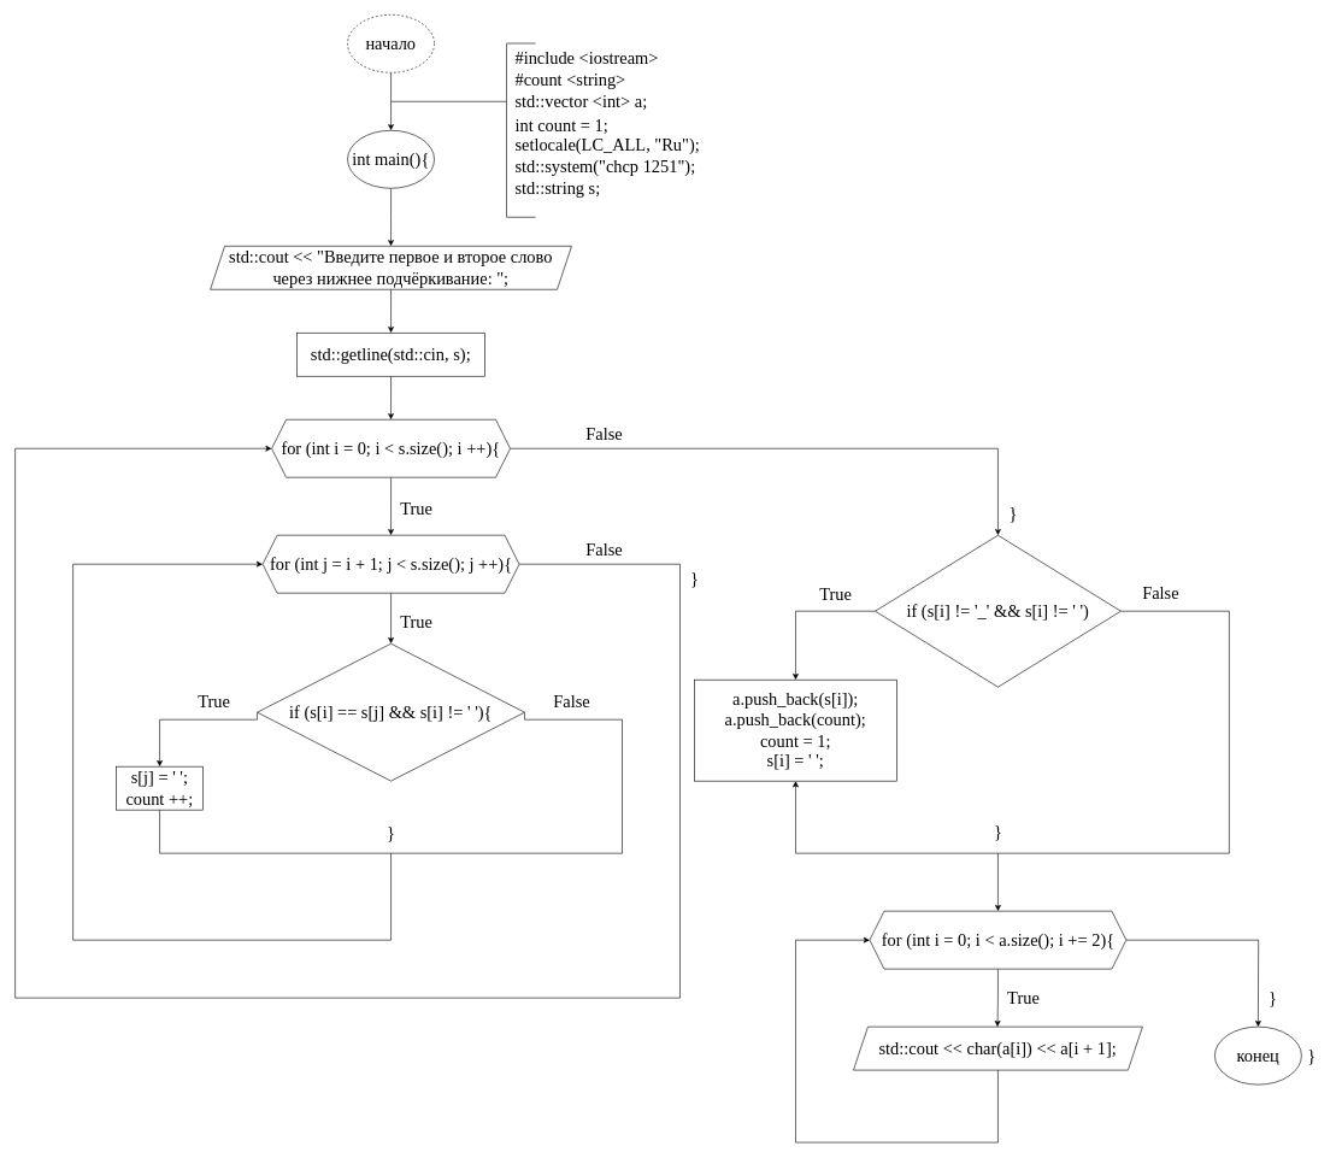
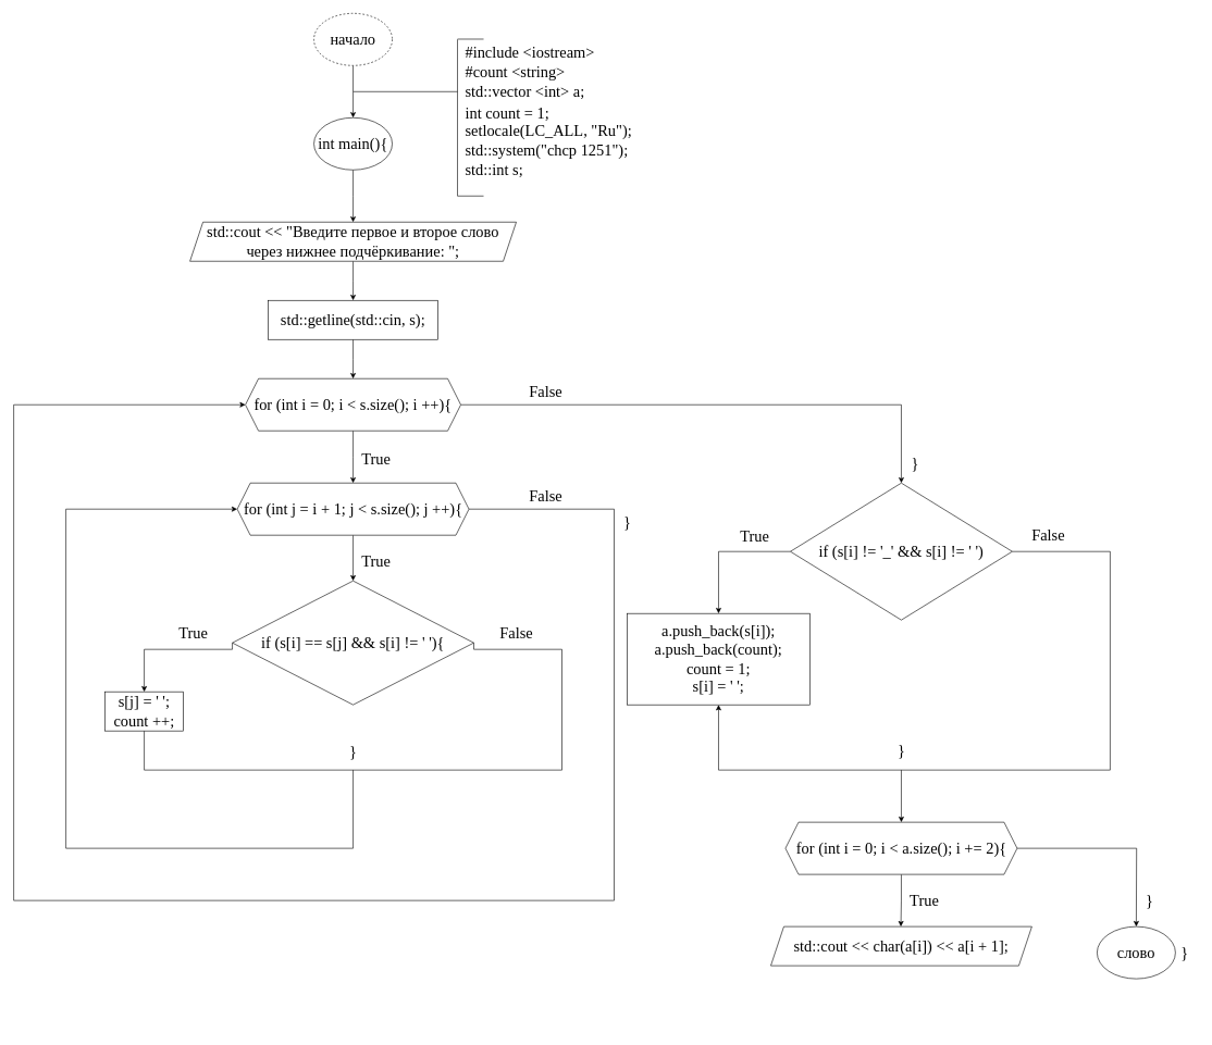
- <mxCell id="16" value="std::string s;" style="text;html=1;align=left;verticalAlign=middle;resizable=0;points=[];autosize=1;strokeColor=none;fillColor=none;fontSize=24;fontFamily=Times New Roman;fontColor=default;" vertex="1" parent="1"><mxGeometry x="710" y="240" width="140" height="40" as="geometry" /></mxCell>
+ <mxCell id="16" value="std::int s;" style="text;html=1;align=left;verticalAlign=middle;resizable=0;points=[];autosize=1;strokeColor=none;fillColor=none;fontSize=24;fontFamily=Times New Roman;fontColor=default;" vertex="1" parent="1"><mxGeometry x="710" y="240" width="140" height="40" as="geometry" /></mxCell>
- <mxCell id="53" style="edgeStyle=orthogonalEdgeStyle;rounded=0;orthogonalLoop=1;jettySize=auto;html=1;exitX=0.5;exitY=1;exitDx=0;exitDy=0;entryX=0;entryY=0.5;entryDx=0;entryDy=0;fontFamily=Times New Roman;fontSize=24;fontColor=default;" edge="1" parent="1" source="54" target="47"><mxGeometry relative="1" as="geometry"><Array as="points"><mxPoint x="1380" y="1580" /><mxPoint x="1100" y="1580" /><mxPoint x="1100" y="1300" /></Array></mxGeometry></mxCell>
- <mxCell id="55" value="конец" style="ellipse;whiteSpace=wrap;html=1;strokeColor=default;align=center;verticalAlign=middle;fontFamily=Times New Roman;fontSize=24;fontColor=default;fillColor=default;" vertex="1" parent="1"><mxGeometry x="1680" y="1420" width="120" height="80" as="geometry" /></mxCell>
+ <mxCell id="55" value="слово" style="ellipse;whiteSpace=wrap;html=1;strokeColor=default;align=center;verticalAlign=middle;fontFamily=Times New Roman;fontSize=24;fontColor=default;fillColor=default;" vertex="1" parent="1"><mxGeometry x="1680" y="1420" width="120" height="80" as="geometry" /></mxCell>
